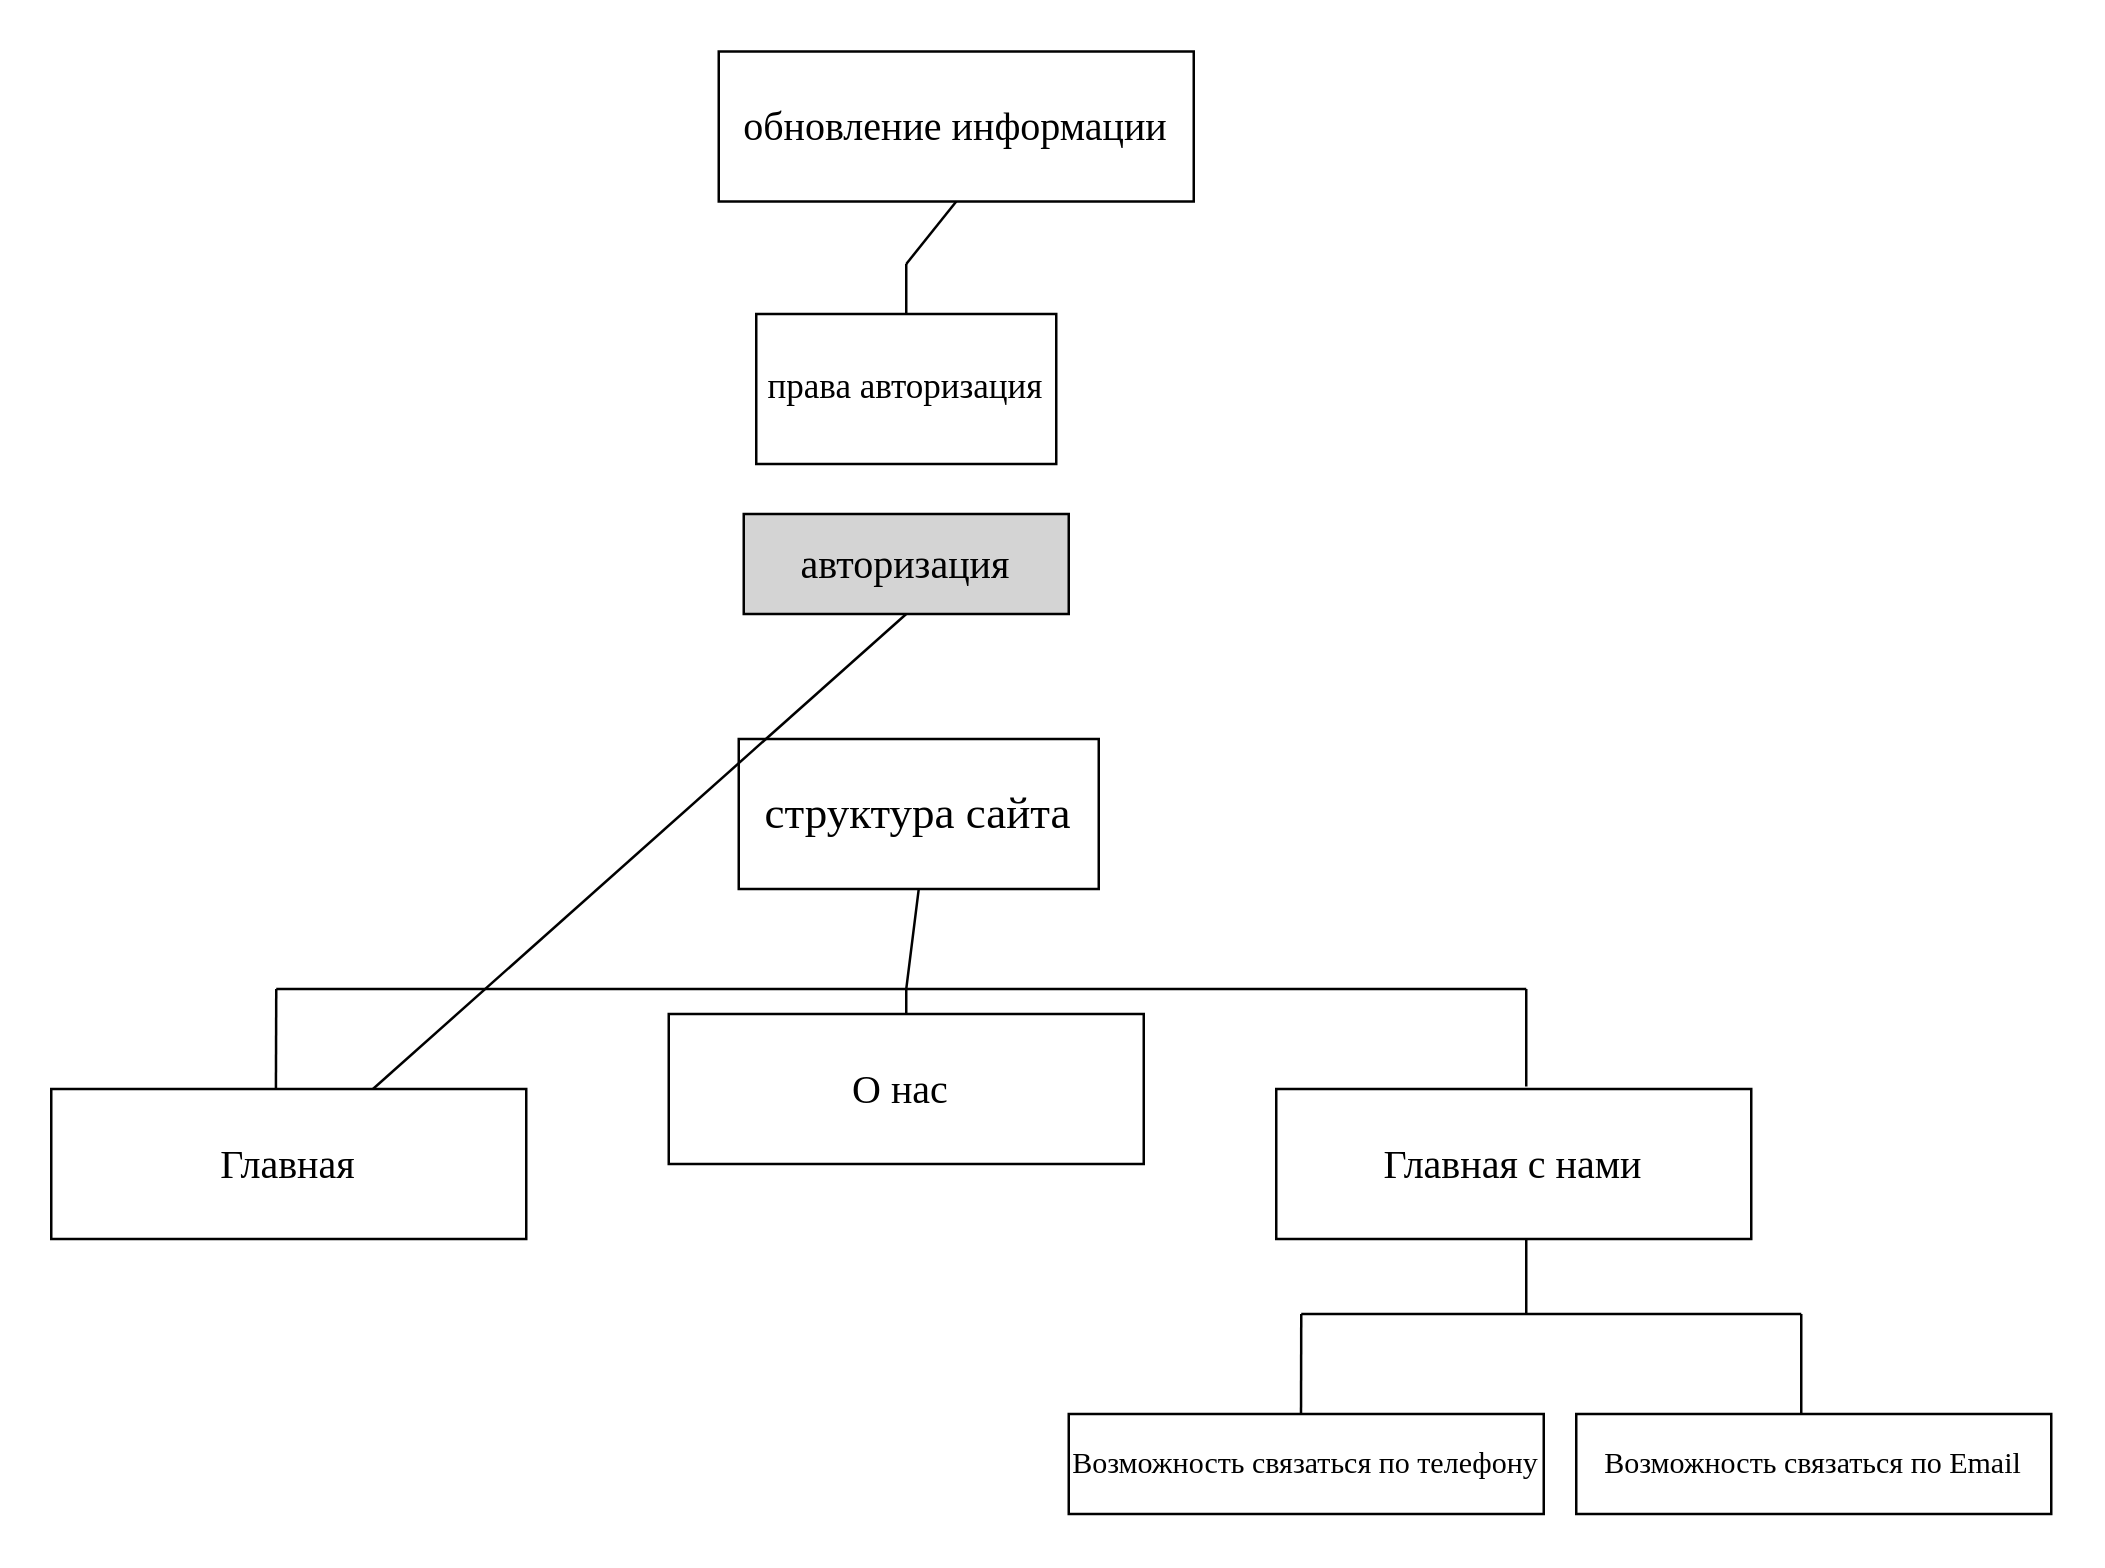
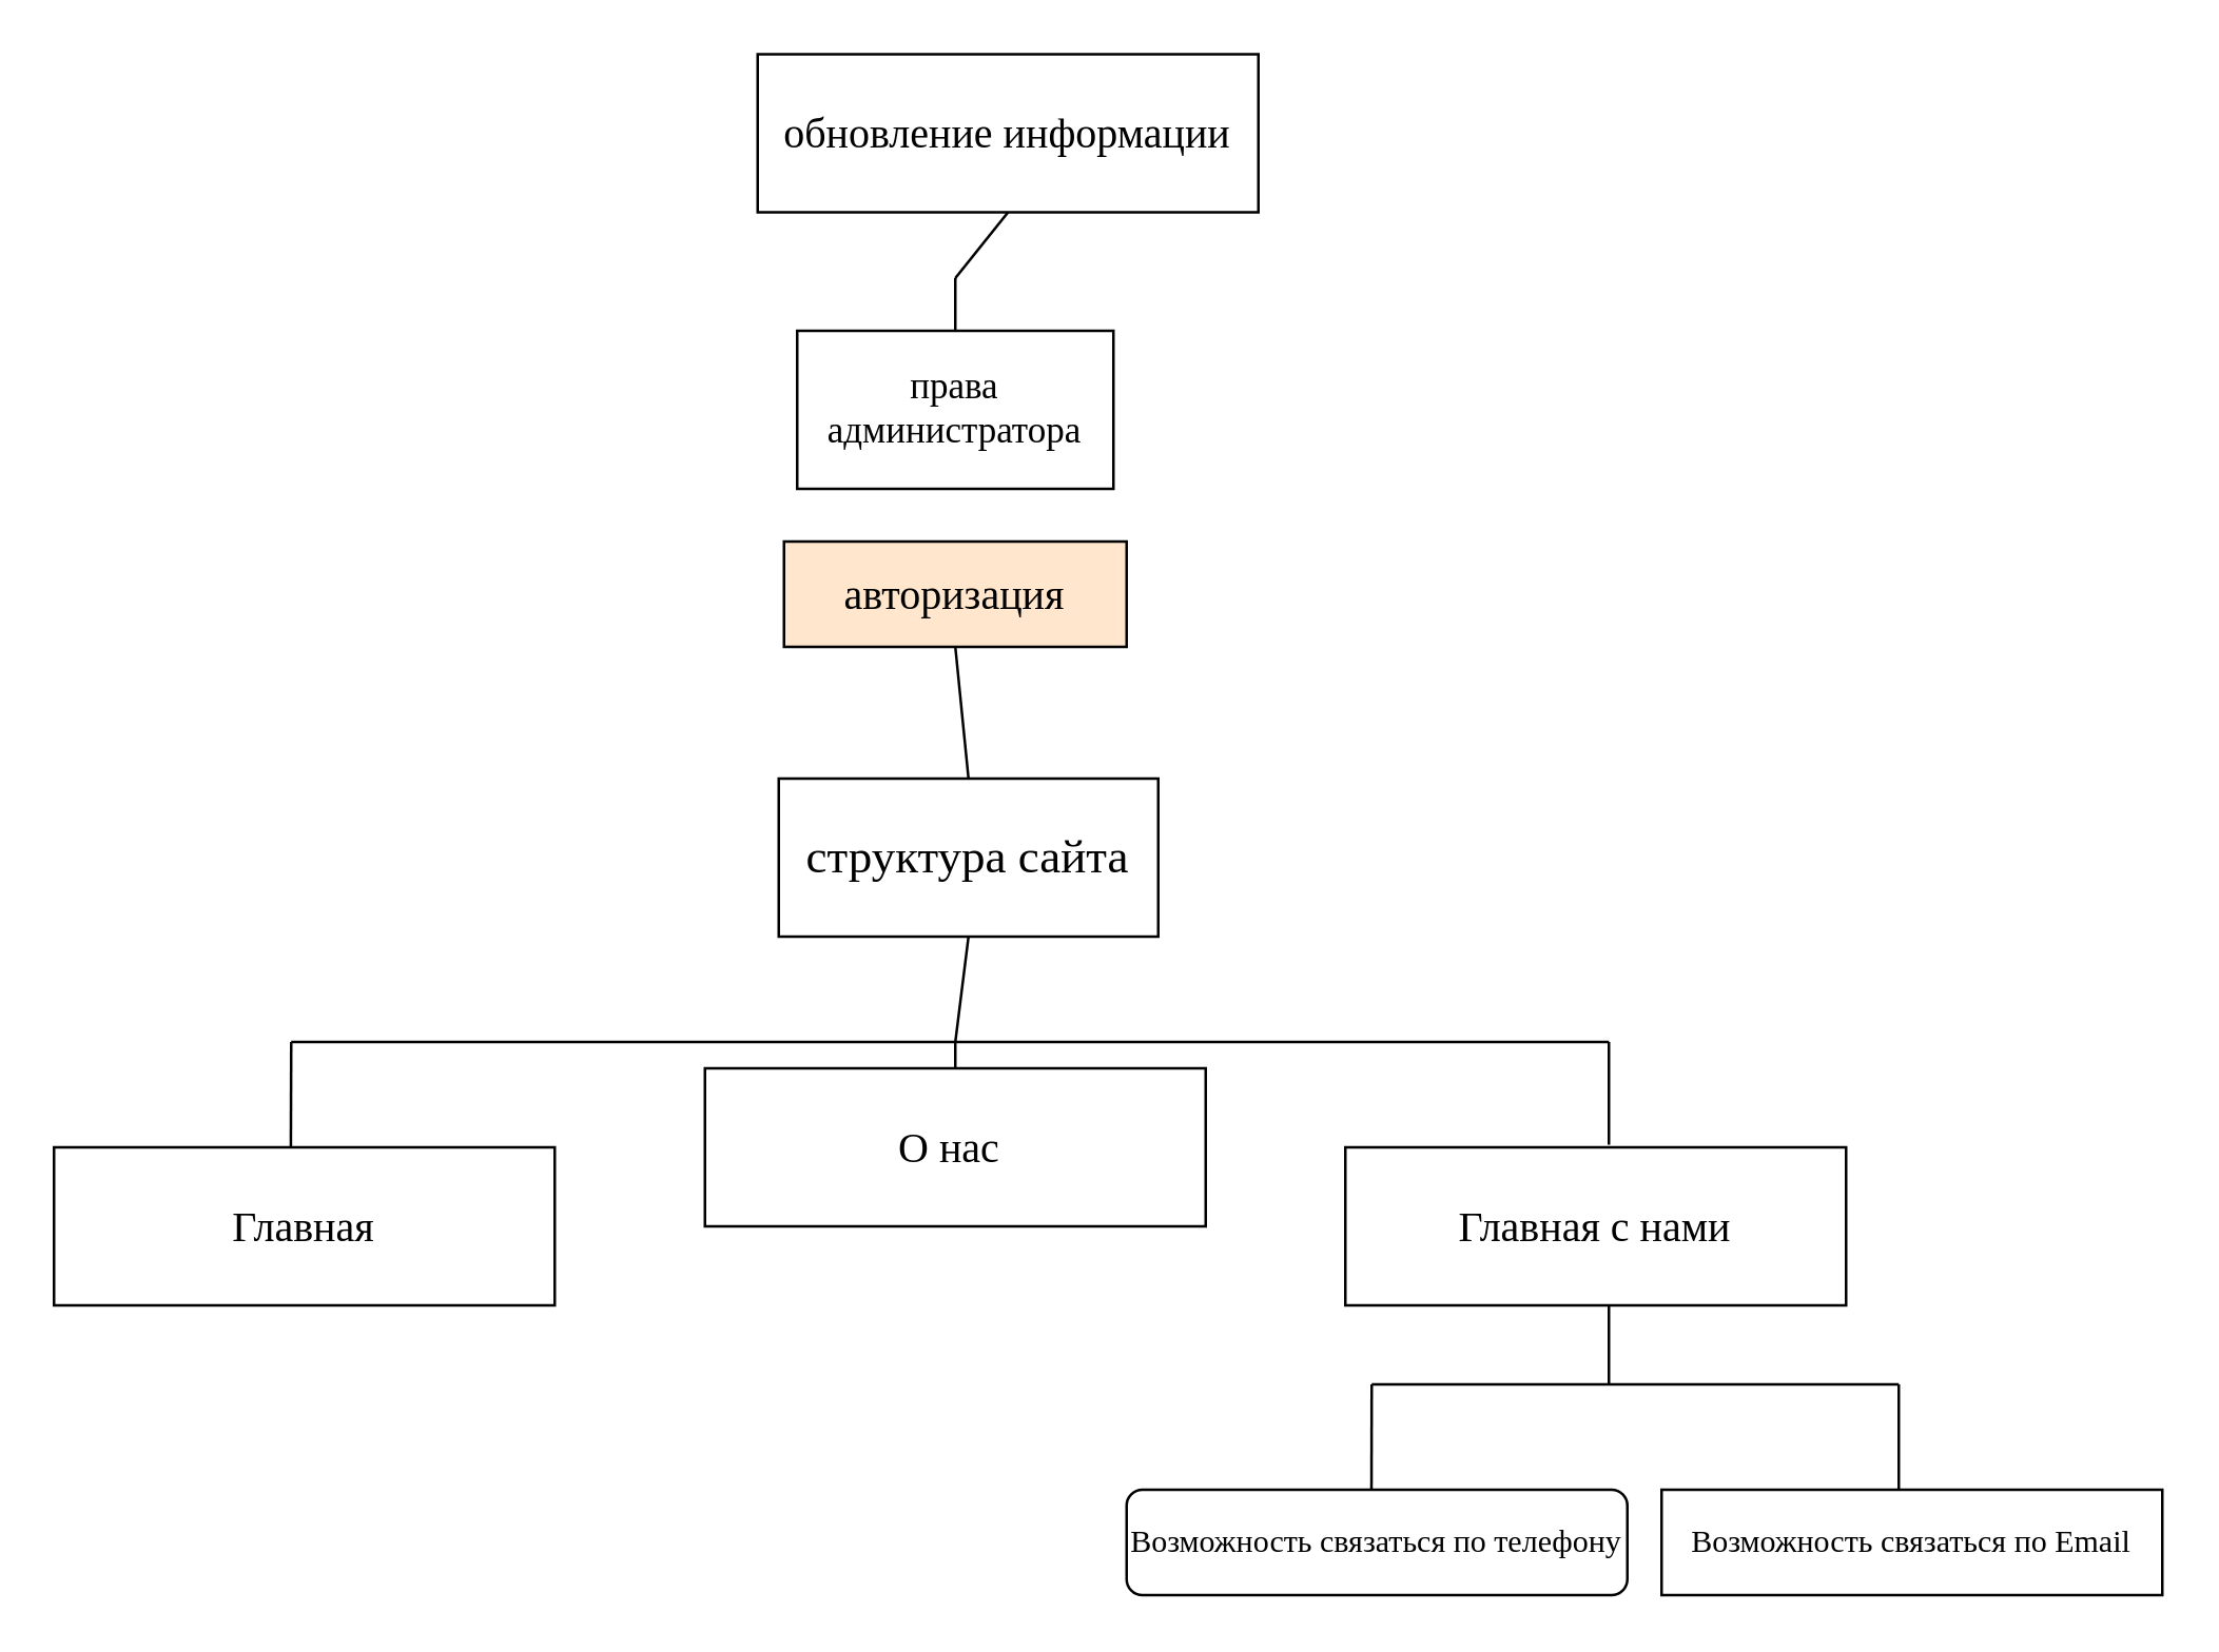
- <mxCell id="8" value="&lt;font style=&quot;font-size: 14px;&quot; face=&quot;Times New Roman&quot;&gt;права авторизация&lt;/font&gt;" style="rounded=0;whiteSpace=wrap;html=1;" parent="1" vertex="1"><mxGeometry x="302" y="125" width="120" height="60" as="geometry" /></mxCell>
+ <mxCell id="8" value="&lt;font style=&quot;font-size: 14px;&quot; face=&quot;Times New Roman&quot;&gt;права администратора&lt;/font&gt;" style="rounded=0;whiteSpace=wrap;html=1;" parent="1" vertex="1"><mxGeometry x="302" y="125" width="120" height="60" as="geometry" /></mxCell>
- <mxCell id="7" value="&lt;span style=&quot;&quot; lang=&quot;ru-BY&quot;&gt;&lt;font style=&quot;font-size: 16px;&quot; face=&quot;Times New Roman&quot;&gt;авторизация&lt;/font&gt;&lt;/span&gt;" style="rounded=0;whiteSpace=wrap;html=1;fillColor=#D4D4D4;" parent="1" vertex="1"><mxGeometry x="297" y="205" width="130" height="40" as="geometry" /></mxCell>
+ <mxCell id="7" value="&lt;span style=&quot;&quot; lang=&quot;ru-BY&quot;&gt;&lt;font style=&quot;font-size: 16px;&quot; face=&quot;Times New Roman&quot;&gt;авторизация&lt;/font&gt;&lt;/span&gt;" style="rounded=0;whiteSpace=wrap;html=1;fillColor=#ffe6cc;" parent="1" vertex="1"><mxGeometry x="297" y="205" width="130" height="40" as="geometry" /></mxCell>
- <mxCell id="14" value="" style="endArrow=none;html=1;rounded=0;exitX=0.5;exitY=1;exitDx=0;exitDy=0;" parent="1" source="7" target="3" edge="1"><mxGeometry width="50" height="50" relative="1" as="geometry"><mxPoint x="450" y="275" as="sourcePoint" /><mxPoint x="500" y="225" as="targetPoint" /></mxGeometry></mxCell>
+ <mxCell id="14" value="" style="endArrow=none;html=1;rounded=0;entryX=0.5;entryY=0;entryDx=0;entryDy=0;exitX=0.5;exitY=1;exitDx=0;exitDy=0;" parent="1" source="7" target="2" edge="1"><mxGeometry width="50" height="50" relative="1" as="geometry"><mxPoint x="450" y="275" as="sourcePoint" /><mxPoint x="500" y="225" as="targetPoint" /></mxGeometry></mxCell>
- <mxCell id="19" value="&lt;font face=&quot;Times New Roman&quot;&gt;Возможность связаться по телефону&lt;/font&gt;" style="rounded=0;whiteSpace=wrap;html=1;" vertex="1" parent="1"><mxGeometry x="427" y="565" width="190" height="40" as="geometry" /></mxCell>
+ <mxCell id="19" value="&lt;font face=&quot;Times New Roman&quot;&gt;Возможность связаться по телефону&lt;/font&gt;" style="whiteSpace=wrap;html=1;rounded=1;" vertex="1" parent="1"><mxGeometry x="427" y="565" width="190" height="40" as="geometry" /></mxCell>
